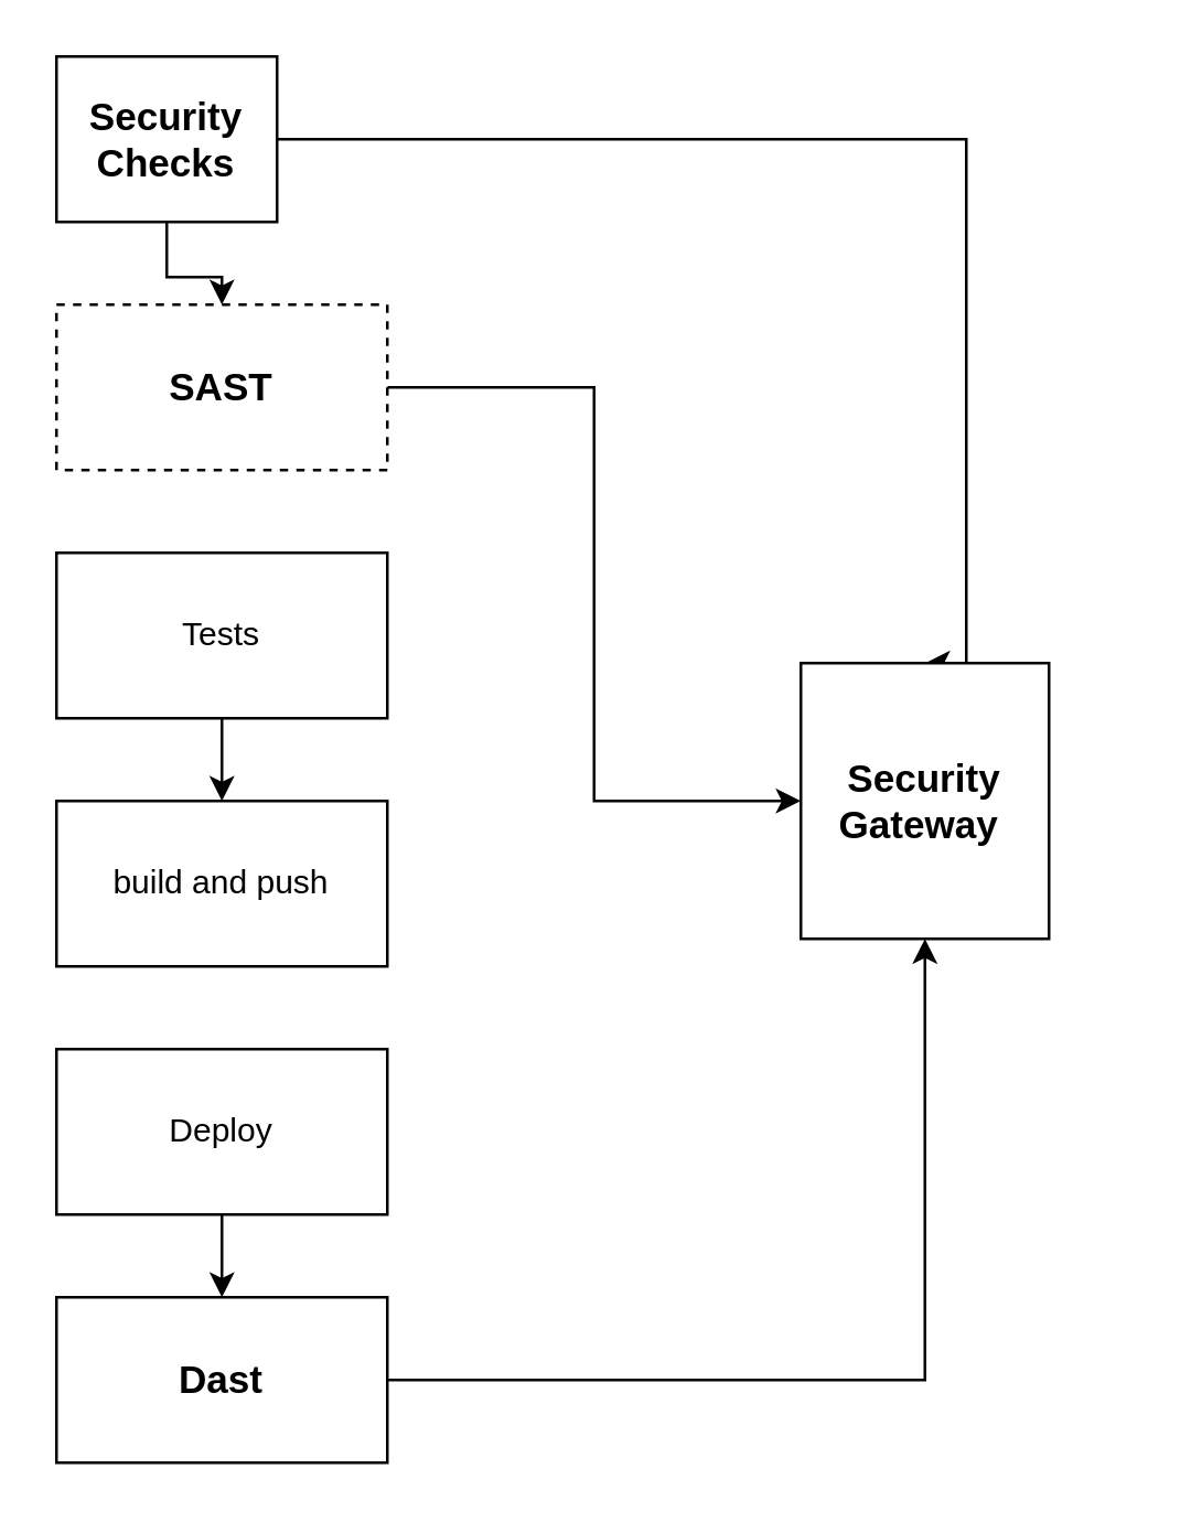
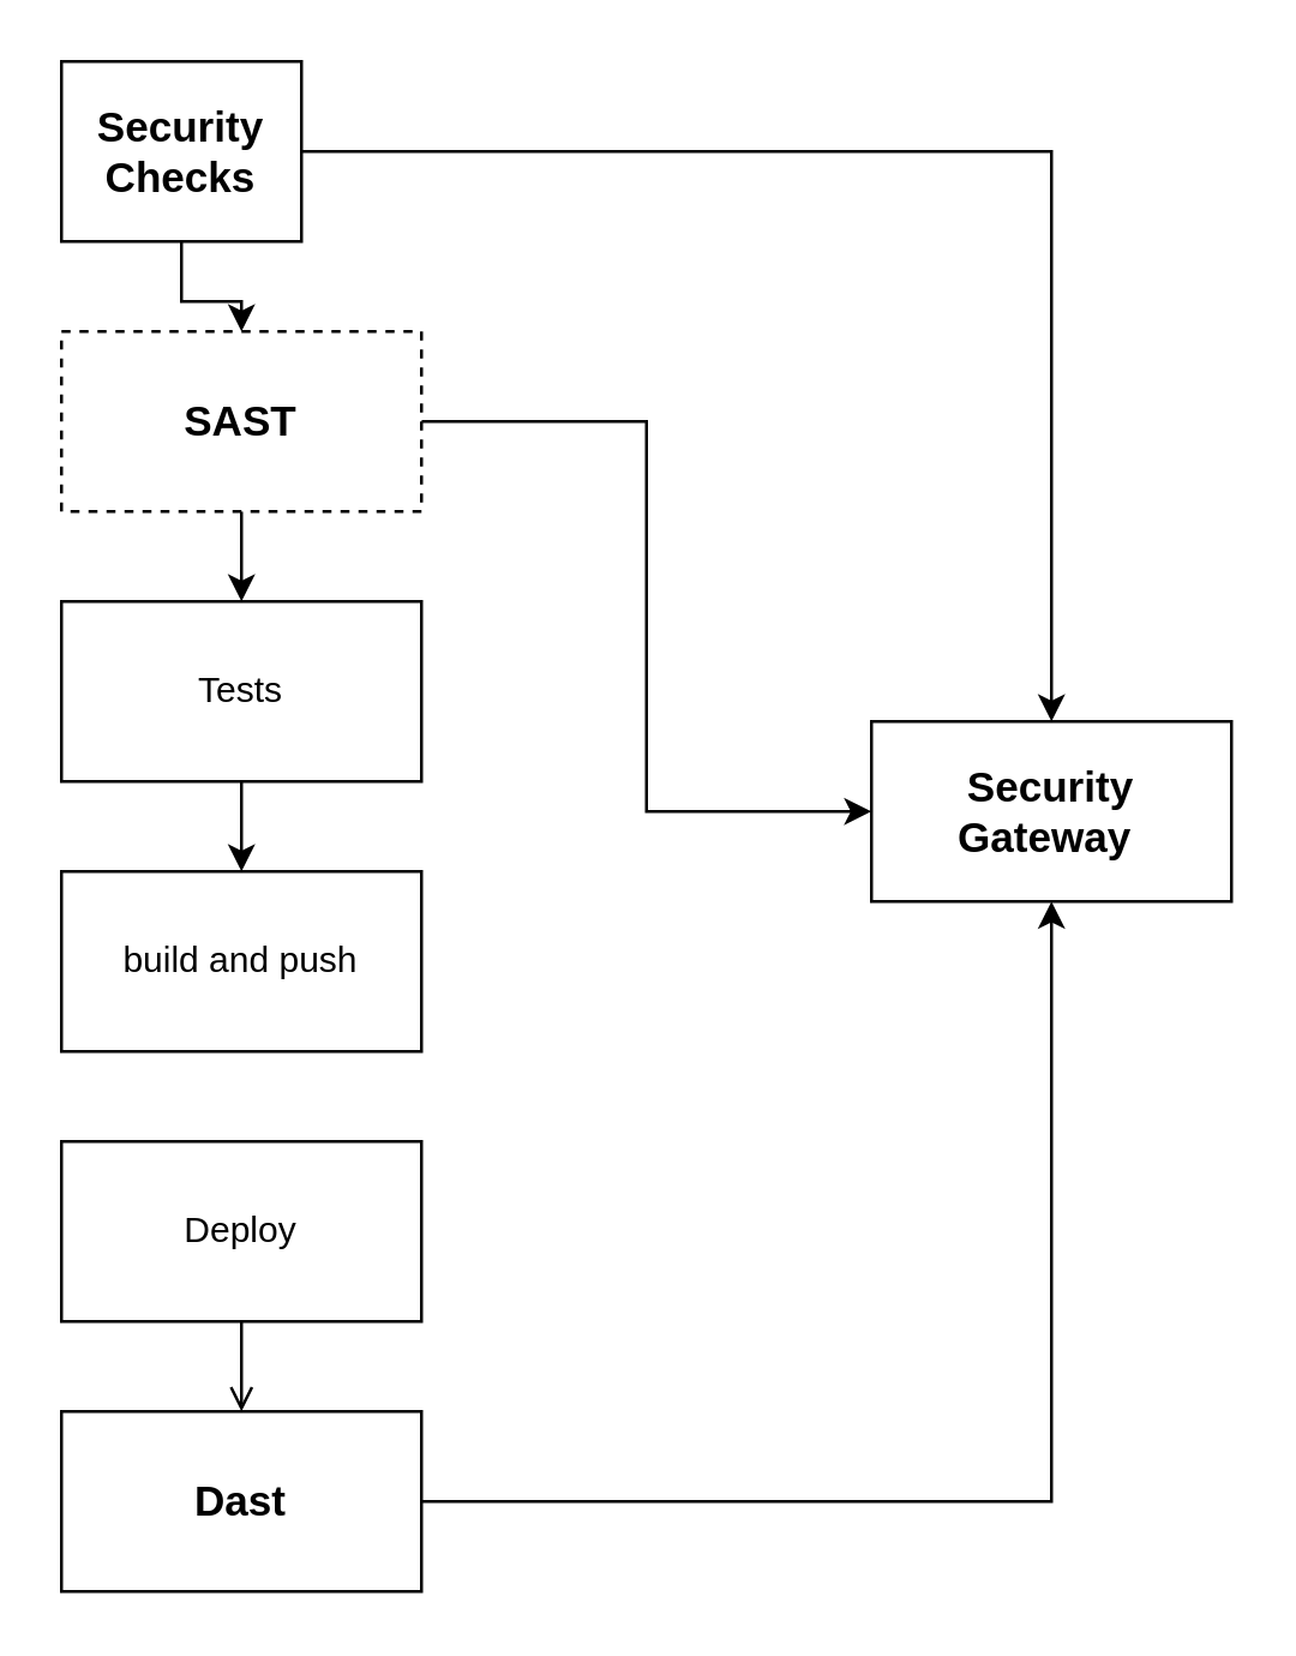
+ <mxCell id="7" style="edgeStyle=orthogonalEdgeStyle;rounded=0;orthogonalLoop=1;jettySize=auto;html=1;entryX=0.5;entryY=0;entryDx=0;entryDy=0;" edge="1" parent="1" source="9" target="6"><mxGeometry relative="1" as="geometry" /></mxCell>
- <mxCell id="15" value="&lt;h3 dir=&quot;auto&quot; class=&quot;heading-element&quot; tabindex=&quot;-1&quot;&gt;Security Gateway&amp;nbsp;&lt;/h3&gt;" style="rounded=0;whiteSpace=wrap;html=1;" vertex="1" parent="1"><mxGeometry x="290" y="240" width="90" height="100" as="geometry" /></mxCell>
+ <mxCell id="15" value="&lt;h3 dir=&quot;auto&quot; class=&quot;heading-element&quot; tabindex=&quot;-1&quot;&gt;Security Gateway&amp;nbsp;&lt;/h3&gt;" style="rounded=0;whiteSpace=wrap;html=1;" vertex="1" parent="1"><mxGeometry x="290" y="240" width="120" height="60" as="geometry" /></mxCell>
- <mxCell id="3" style="edgeStyle=orthogonalEdgeStyle;rounded=0;orthogonalLoop=1;jettySize=auto;html=1;entryX=0.5;entryY=0;entryDx=0;entryDy=0;" edge="1" parent="1" source="4" target="11"><mxGeometry relative="1" as="geometry" /></mxCell>
+ <mxCell id="3" style="edgeStyle=orthogonalEdgeStyle;rounded=0;orthogonalLoop=1;jettySize=auto;html=1;entryX=0.5;entryY=0;entryDx=0;entryDy=0;endArrow=open;" edge="1" parent="1" source="4" target="11"><mxGeometry relative="1" as="geometry" /></mxCell>
